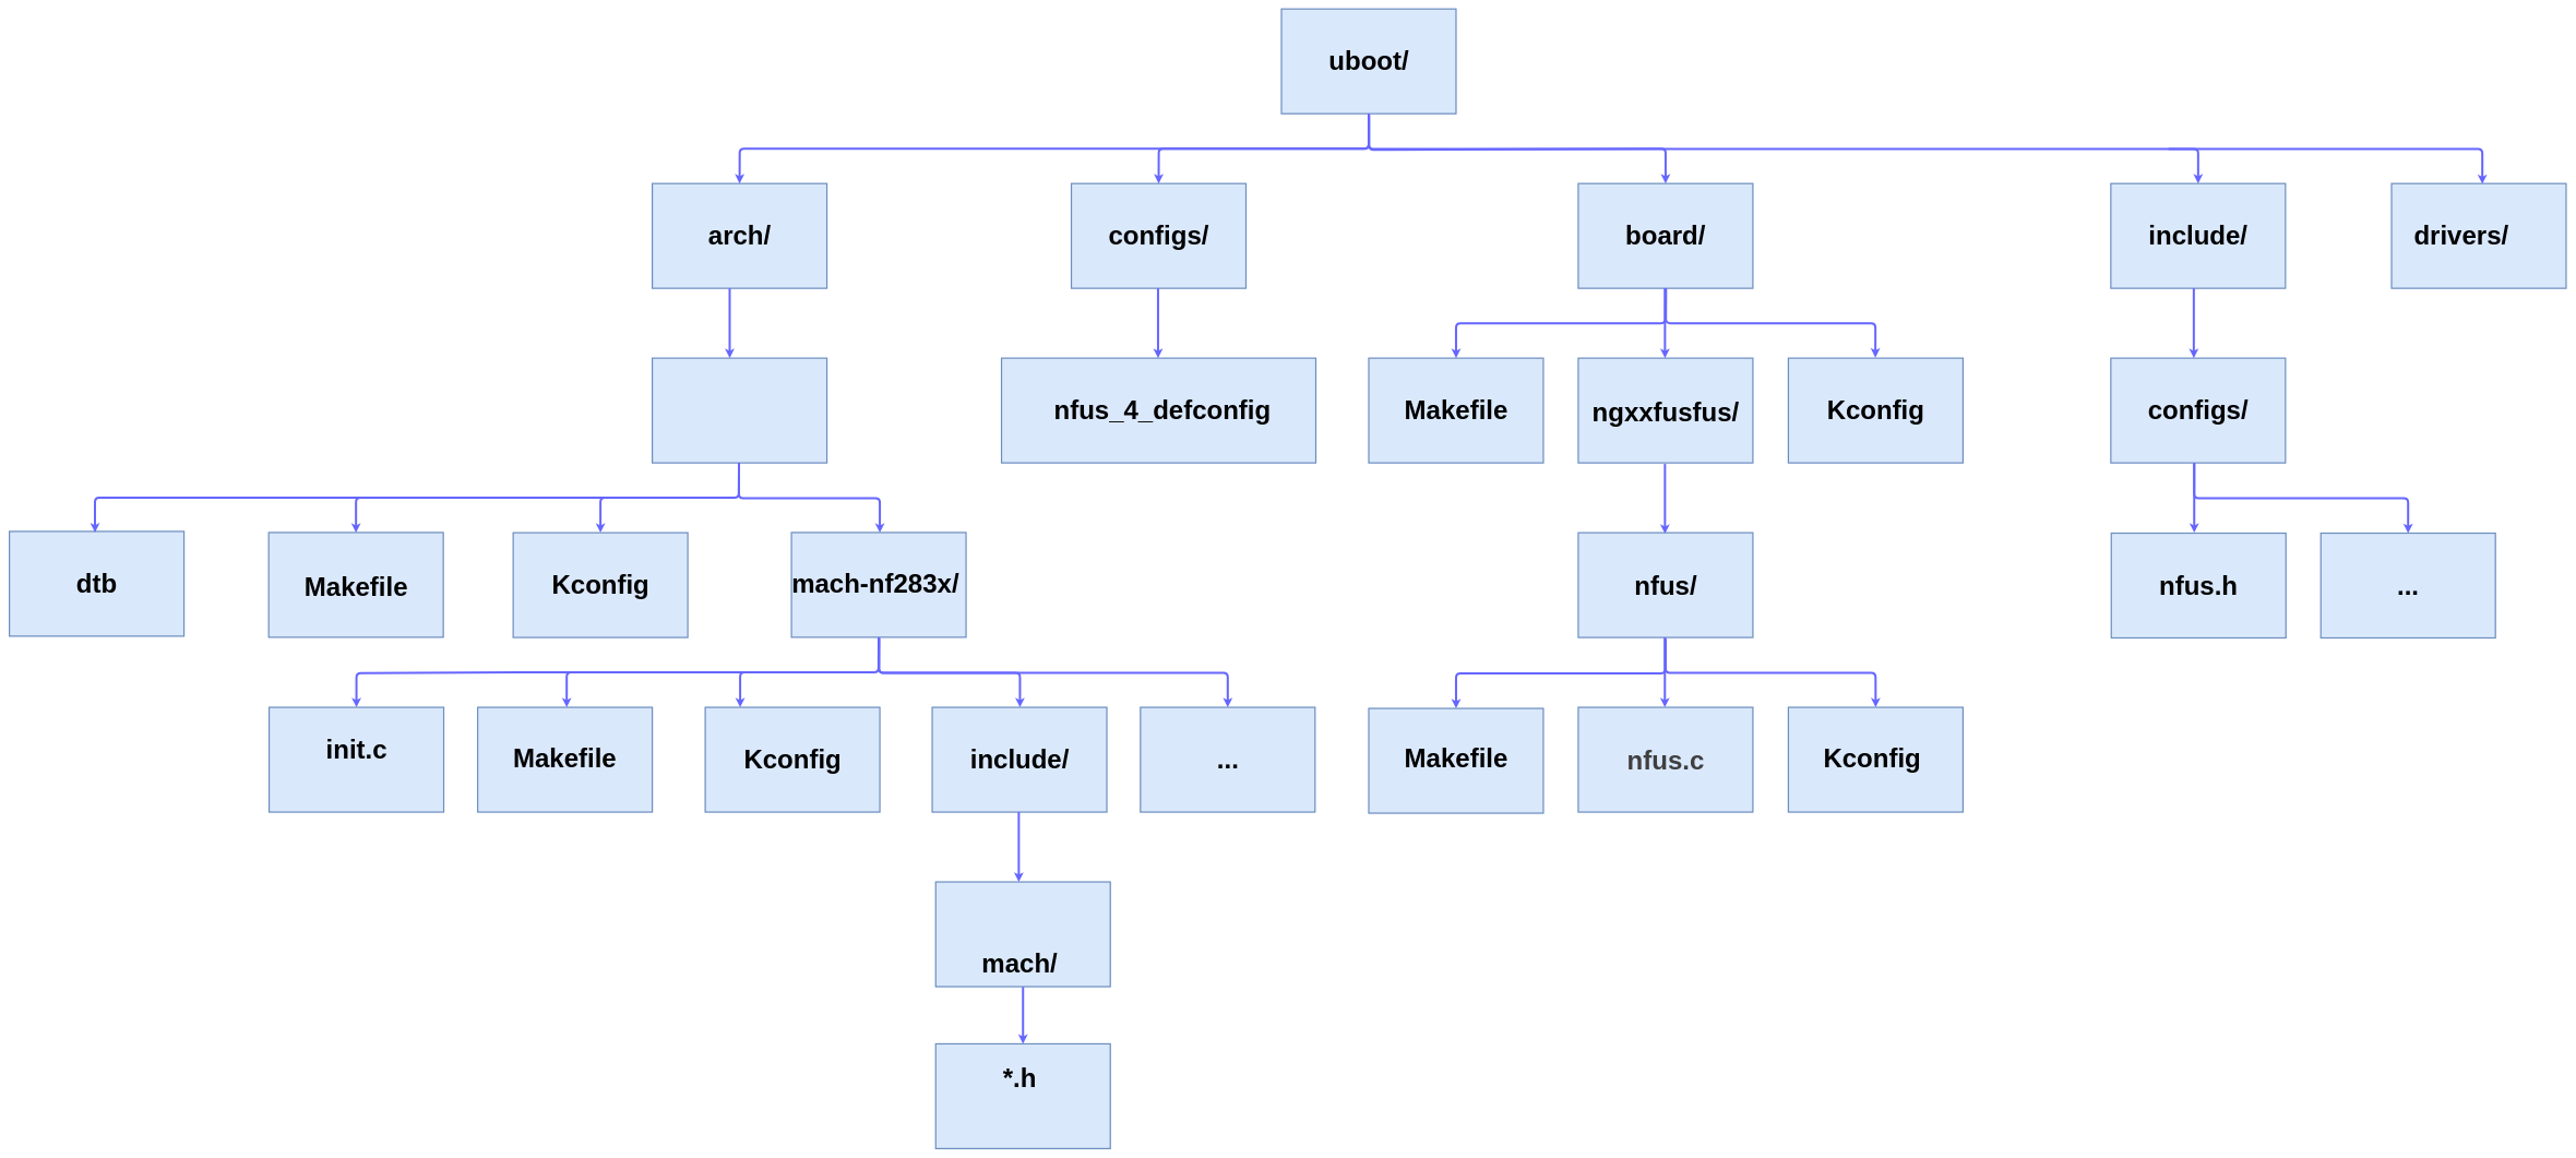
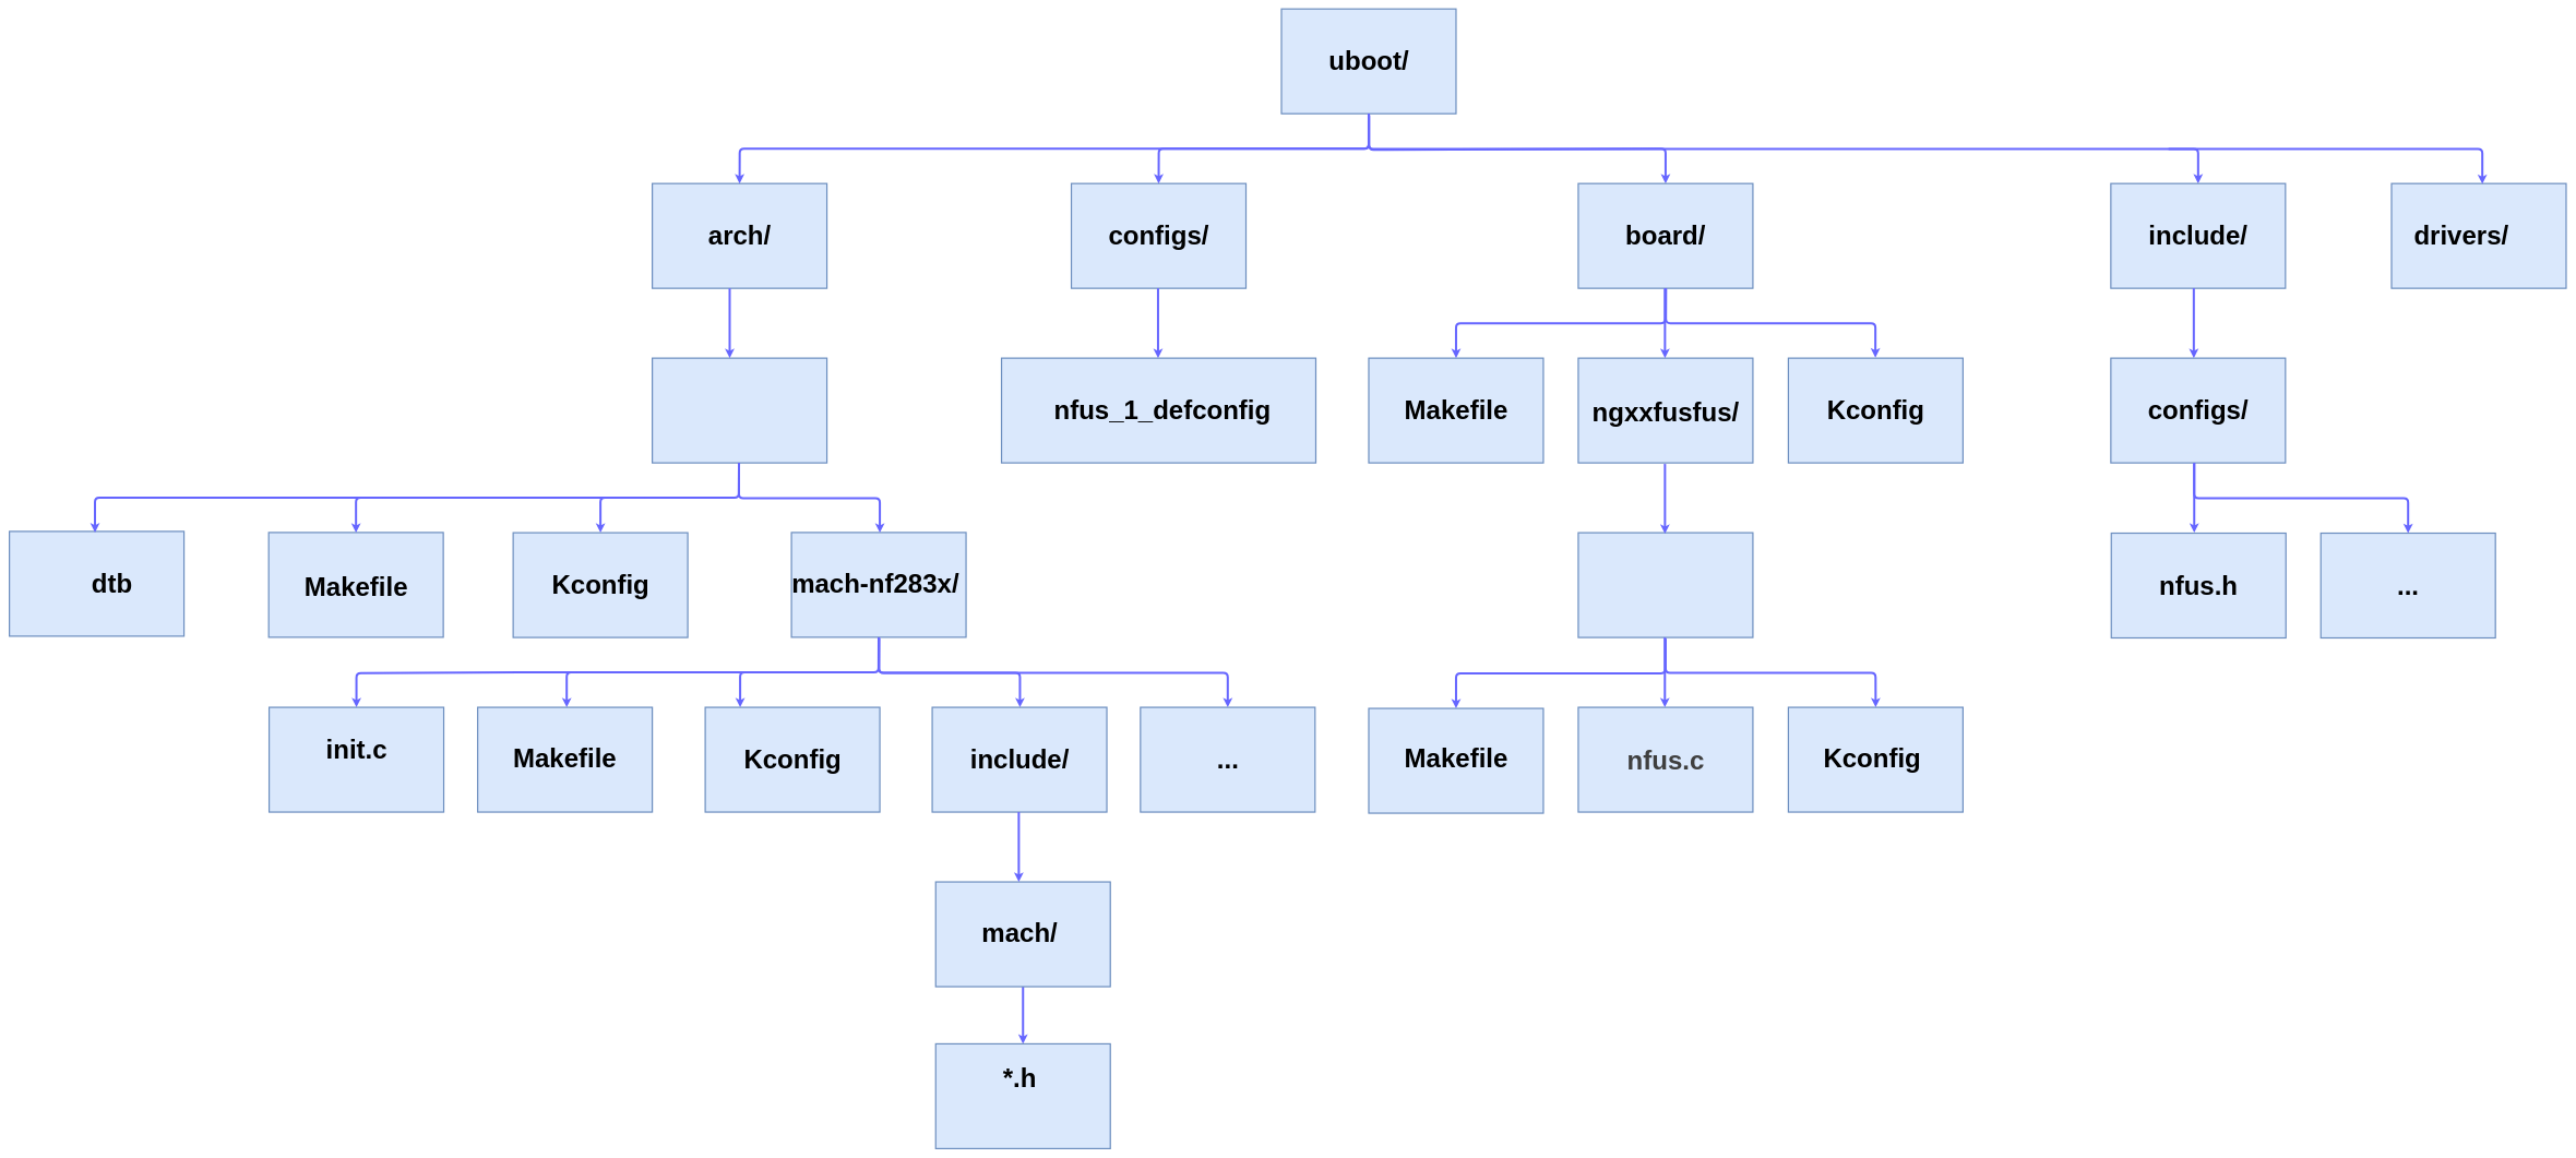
- <mxCell id="10" value="&lt;font style=&quot;font-size: 60px;&quot;&gt;&lt;b style=&quot;&quot;&gt;nfus_4_defconfig&lt;/b&gt;&lt;/font&gt;" style="text;html=1;align=center;verticalAlign=middle;whiteSpace=wrap;rounded=0;" vertex="1" parent="1"><mxGeometry x="2472" y="925" width="378.75" height="30" as="geometry" /></mxCell>
+ <mxCell id="10" value="&lt;font style=&quot;font-size: 60px;&quot;&gt;&lt;b style=&quot;&quot;&gt;nfus_1_defconfig&lt;/b&gt;&lt;/font&gt;" style="text;html=1;align=center;verticalAlign=middle;whiteSpace=wrap;rounded=0;" vertex="1" parent="1"><mxGeometry x="2472" y="925" width="378.75" height="30" as="geometry" /></mxCell>
- <mxCell id="88" value="&lt;span style=&quot;font-size: 60px;&quot;&gt;&lt;b&gt;dtb&lt;/b&gt;&lt;/span&gt;" style="text;html=1;align=center;verticalAlign=middle;whiteSpace=wrap;rounded=0;movable=1;resizable=1;rotatable=1;deletable=1;editable=1;locked=0;connectable=1;container=0;" vertex="1" parent="86"><mxGeometry x="81.25" y="105" width="237.5" height="30" as="geometry" /></mxCell>
+ <mxCell id="88" value="&lt;span style=&quot;font-size: 60px;&quot;&gt;&lt;b&gt;dtb&lt;/b&gt;&lt;/span&gt;" style="text;html=1;align=center;verticalAlign=middle;whiteSpace=wrap;rounded=0;movable=1;resizable=1;rotatable=1;deletable=1;editable=1;locked=0;connectable=1;container=0;" vertex="1" parent="86"><mxGeometry x="116.25" y="105" width="237.5" height="30" as="geometry" /></mxCell>
- <mxCell id="56" value="&lt;font style=&quot;font-size: 60px;&quot;&gt;&lt;b style=&quot;&quot;&gt;nfus/&lt;/b&gt;&lt;/font&gt;" style="text;html=1;align=center;verticalAlign=middle;whiteSpace=wrap;rounded=0;" vertex="1" parent="1"><mxGeometry x="3624.62" y="1325" width="378.75" height="35" as="geometry" /></mxCell>
- <mxCell id="44" value="&lt;span style=&quot;font-size: 60px;&quot;&gt;&lt;b&gt;mach/&lt;/b&gt;&lt;/span&gt;" style="text;html=1;align=center;verticalAlign=middle;whiteSpace=wrap;rounded=0;" vertex="1" parent="1"><mxGeometry x="2144.62" y="2193" width="378.75" height="30" as="geometry" /></mxCell>
+ <mxCell id="44" value="&lt;span style=&quot;font-size: 60px;&quot;&gt;&lt;b&gt;mach/&lt;/b&gt;&lt;/span&gt;" style="text;html=1;align=center;verticalAlign=middle;whiteSpace=wrap;rounded=0;" vertex="1" parent="1"><mxGeometry x="2144.62" y="2123" width="378.75" height="30" as="geometry" /></mxCell>
